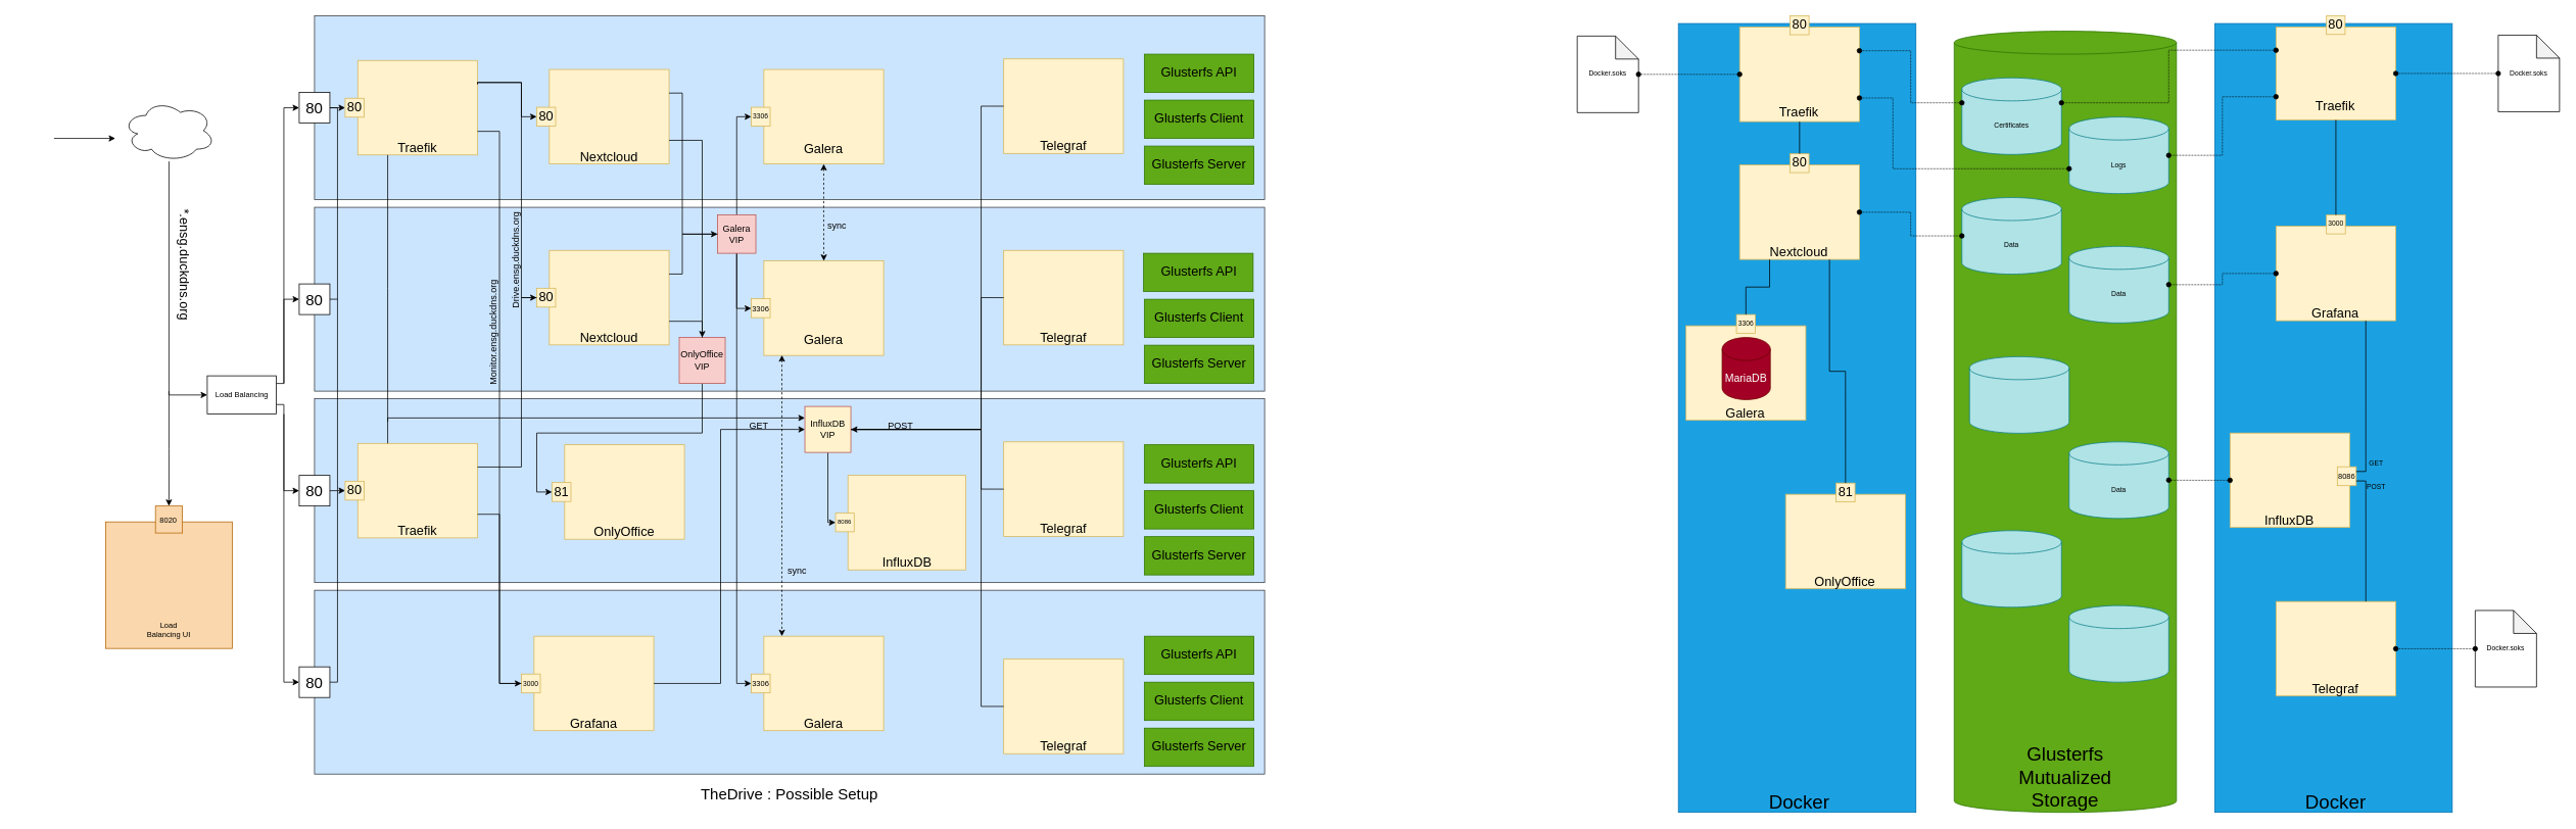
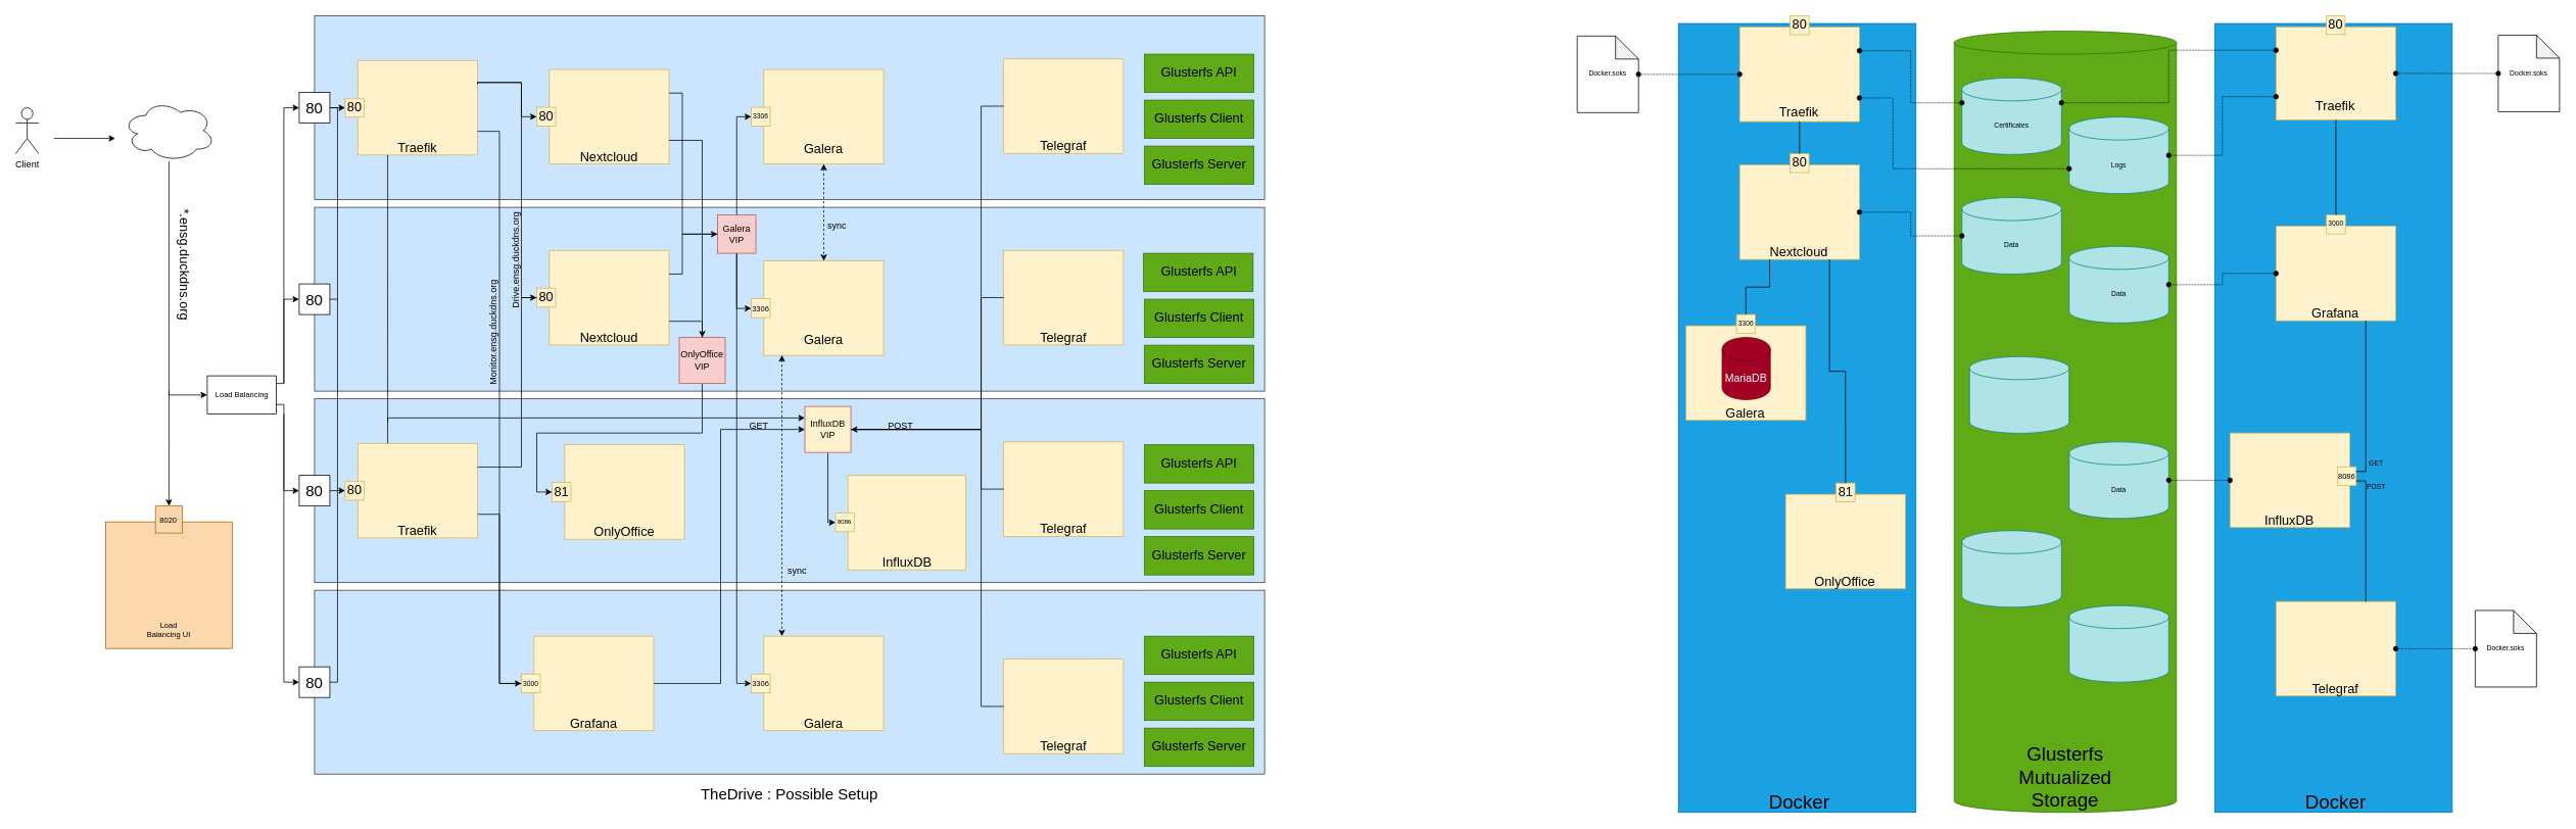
+ <mxCell id="2" value="Client" style="shape=umlActor;verticalLabelPosition=bottom;verticalAlign=top;html=1;outlineConnect=0;" parent="1" vertex="1"><mxGeometry x="20" y="140" width="30" height="60" as="geometry" /></mxCell>
